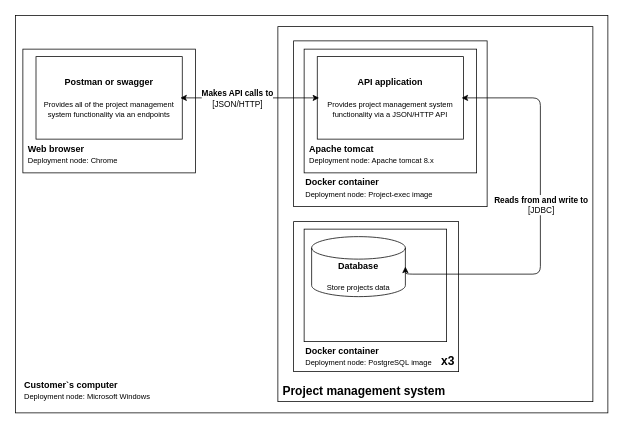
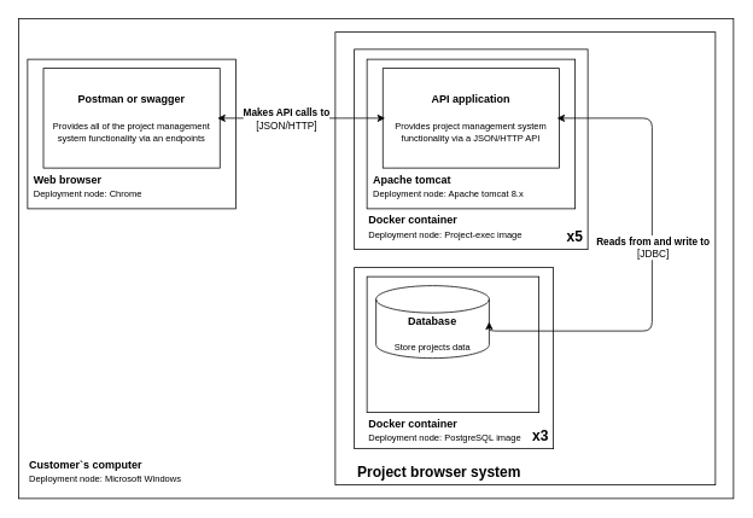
+ <mxCell id="16" value="&lt;span style=&quot;border-color: var(--border-color);&quot;&gt;&lt;b&gt;&lt;font style=&quot;font-size: 16px;&quot;&gt;x5&lt;/font&gt;&lt;/b&gt;&lt;br&gt;&lt;/span&gt;" style="text;html=1;strokeColor=none;fillColor=none;align=left;verticalAlign=middle;whiteSpace=wrap;rounded=0;" vertex="1" parent="1"><mxGeometry x="624" y="245" width="25" height="30" as="geometry" /></mxCell>
- <mxCell id="9" value="&lt;font style=&quot;font-size: 16px;&quot;&gt;Project management system&lt;/font&gt;" style="text;html=1;strokeColor=none;fillColor=none;align=center;verticalAlign=middle;whiteSpace=wrap;rounded=0;fontStyle=1" vertex="1" parent="1"><mxGeometry x="370" y="505" width="230" height="30" as="geometry" /></mxCell>
+ <mxCell id="9" value="&lt;font style=&quot;font-size: 16px;&quot;&gt;Project browser system&lt;/font&gt;" style="text;html=1;strokeColor=none;fillColor=none;align=center;verticalAlign=middle;whiteSpace=wrap;rounded=0;fontStyle=1" vertex="1" parent="1"><mxGeometry x="370" y="505" width="230" height="30" as="geometry" /></mxCell>
